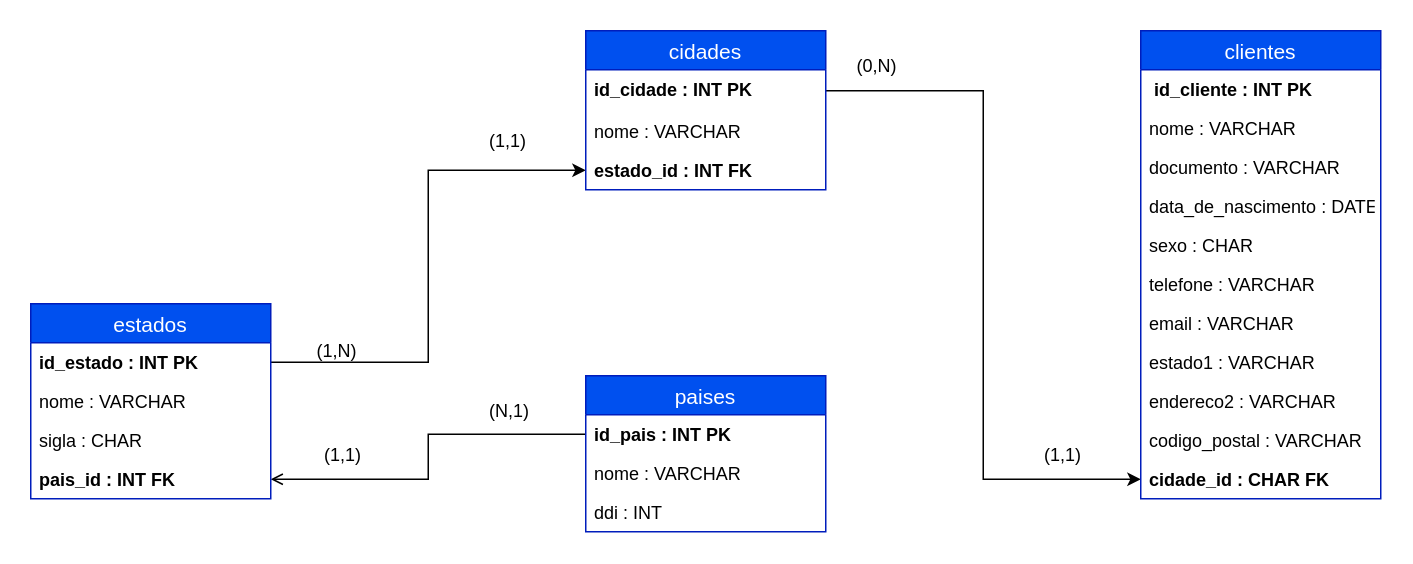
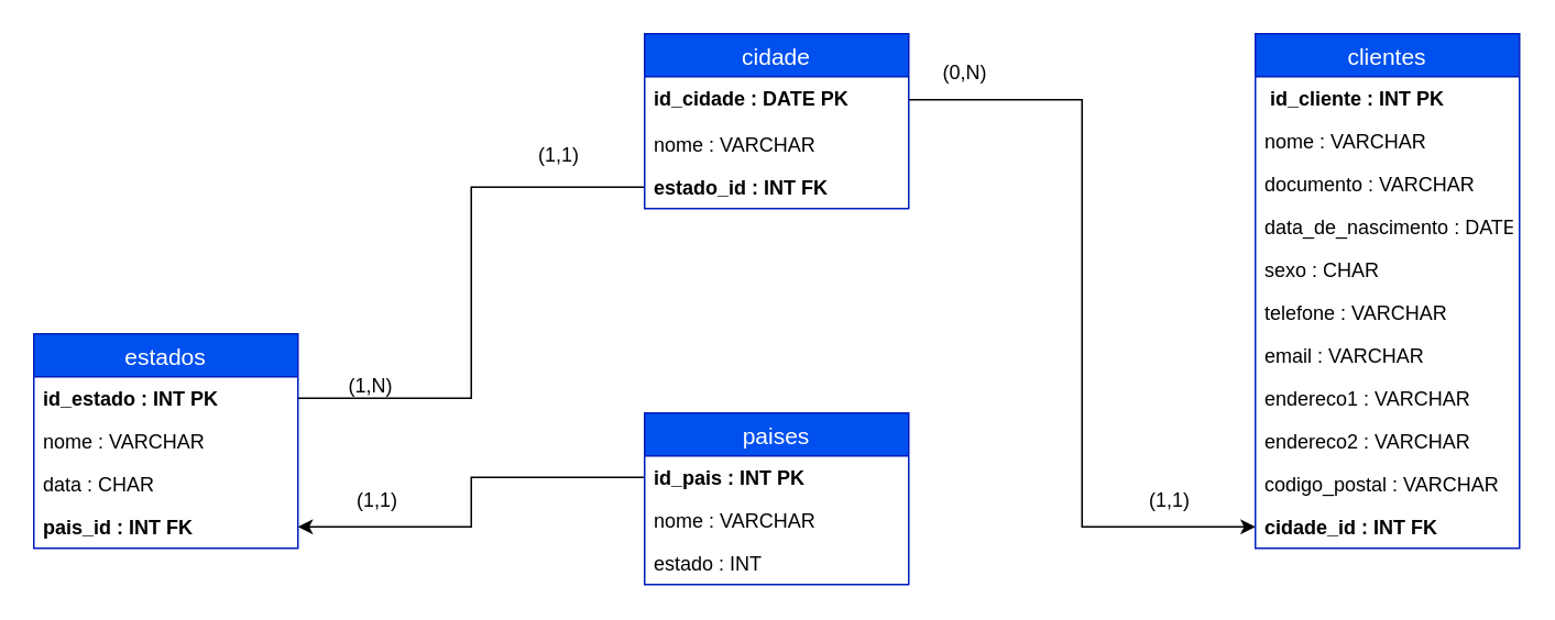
- <mxCell id="17" value="cidades" style="swimlane;fontStyle=0;childLayout=stackLayout;horizontal=1;startSize=26;horizontalStack=0;resizeParent=1;resizeParentMax=0;resizeLast=0;collapsible=1;marginBottom=0;align=center;fontSize=14;fillColor=#0050ef;strokeColor=#001DBC;fontColor=#ffffff;" parent="1" vertex="1"><mxGeometry x="390" y="20" width="160" height="106" as="geometry" /></mxCell>
+ <mxCell id="17" value="cidade" style="swimlane;fontStyle=0;childLayout=stackLayout;horizontal=1;startSize=26;horizontalStack=0;resizeParent=1;resizeParentMax=0;resizeLast=0;collapsible=1;marginBottom=0;align=center;fontSize=14;fillColor=#0050ef;strokeColor=#001DBC;fontColor=#ffffff;" parent="1" vertex="1"><mxGeometry x="390" y="20" width="160" height="106" as="geometry" /></mxCell>
- <mxCell id="18" value="id_cidade : INT PK" style="text;strokeColor=none;fillColor=none;spacingLeft=4;spacingRight=4;overflow=hidden;rotatable=0;points=[[0,0.5],[1,0.5]];portConstraint=eastwest;fontSize=12;fontStyle=1" parent="17" vertex="1"><mxGeometry y="26" width="160" height="28" as="geometry" /></mxCell>
+ <mxCell id="18" value="id_cidade : DATE PK" style="text;strokeColor=none;fillColor=none;spacingLeft=4;spacingRight=4;overflow=hidden;rotatable=0;points=[[0,0.5],[1,0.5]];portConstraint=eastwest;fontSize=12;fontStyle=1" parent="17" vertex="1"><mxGeometry y="26" width="160" height="28" as="geometry" /></mxCell>
- <mxCell id="3" style="edgeStyle=orthogonalEdgeStyle;rounded=0;orthogonalLoop=1;jettySize=auto;html=1;exitX=1;exitY=0.5;exitDx=0;exitDy=0;entryX=0;entryY=0.5;entryDx=0;entryDy=0;" parent="1" source="22" target="20" edge="1"><mxGeometry relative="1" as="geometry" /></mxCell>
+ <mxCell id="3" style="edgeStyle=orthogonalEdgeStyle;rounded=0;orthogonalLoop=1;jettySize=auto;html=1;exitX=1;exitY=0.5;exitDx=0;exitDy=0;entryX=0;entryY=0.5;entryDx=0;entryDy=0;endArrow=none;" parent="1" source="22" target="20" edge="1"><mxGeometry relative="1" as="geometry" /></mxCell>
- <mxCell id="13" value="estado1 : VARCHAR" style="text;strokeColor=none;fillColor=none;spacingLeft=4;spacingRight=4;overflow=hidden;rotatable=0;points=[[0,0.5],[1,0.5]];portConstraint=eastwest;fontSize=12;" parent="5" vertex="1"><mxGeometry y="208" width="160" height="26" as="geometry" /></mxCell>
+ <mxCell id="13" value="endereco1 : VARCHAR" style="text;strokeColor=none;fillColor=none;spacingLeft=4;spacingRight=4;overflow=hidden;rotatable=0;points=[[0,0.5],[1,0.5]];portConstraint=eastwest;fontSize=12;" parent="5" vertex="1"><mxGeometry y="208" width="160" height="26" as="geometry" /></mxCell>
- <mxCell id="30" value="(N,1)" style="text;strokeColor=none;fillColor=none;spacingLeft=4;spacingRight=4;overflow=hidden;rotatable=0;points=[[0,0.5],[1,0.5]];portConstraint=eastwest;fontSize=12;" vertex="1" parent="1"><mxGeometry x="320" y="260" width="40" height="26" as="geometry" /></mxCell>
- <mxCell id="24" value="sigla : CHAR" style="text;strokeColor=none;fillColor=none;spacingLeft=4;spacingRight=4;overflow=hidden;rotatable=0;points=[[0,0.5],[1,0.5]];portConstraint=eastwest;fontSize=12;" parent="21" vertex="1"><mxGeometry y="78" width="160" height="26" as="geometry" /></mxCell>
+ <mxCell id="24" value="data : CHAR" style="text;strokeColor=none;fillColor=none;spacingLeft=4;spacingRight=4;overflow=hidden;rotatable=0;points=[[0,0.5],[1,0.5]];portConstraint=eastwest;fontSize=12;" parent="21" vertex="1"><mxGeometry y="78" width="160" height="26" as="geometry" /></mxCell>
- <mxCell id="4" style="edgeStyle=orthogonalEdgeStyle;rounded=0;orthogonalLoop=1;jettySize=auto;html=1;exitX=0;exitY=0.5;exitDx=0;exitDy=0;entryX=1;entryY=0.5;entryDx=0;entryDy=0;endArrow=open;" parent="1" source="27" target="25" edge="1"><mxGeometry relative="1" as="geometry" /></mxCell>
+ <mxCell id="4" style="edgeStyle=orthogonalEdgeStyle;rounded=0;orthogonalLoop=1;jettySize=auto;html=1;exitX=0;exitY=0.5;exitDx=0;exitDy=0;entryX=1;entryY=0.5;entryDx=0;entryDy=0;" parent="1" source="27" target="25" edge="1"><mxGeometry relative="1" as="geometry" /></mxCell>
- <mxCell id="16" value="cidade_id : CHAR FK " style="text;strokeColor=none;fillColor=none;spacingLeft=4;spacingRight=4;overflow=hidden;rotatable=0;points=[[0,0.5],[1,0.5]];portConstraint=eastwest;fontSize=12;fontStyle=1" parent="5" vertex="1"><mxGeometry y="286" width="160" height="26" as="geometry" /></mxCell>
+ <mxCell id="16" value="cidade_id : INT FK " style="text;strokeColor=none;fillColor=none;spacingLeft=4;spacingRight=4;overflow=hidden;rotatable=0;points=[[0,0.5],[1,0.5]];portConstraint=eastwest;fontSize=12;fontStyle=1" parent="5" vertex="1"><mxGeometry y="286" width="160" height="26" as="geometry" /></mxCell>
- <mxCell id="29" value="ddi : INT" style="text;strokeColor=none;fillColor=none;spacingLeft=4;spacingRight=4;overflow=hidden;rotatable=0;points=[[0,0.5],[1,0.5]];portConstraint=eastwest;fontSize=12;" parent="26" vertex="1"><mxGeometry y="78" width="160" height="26" as="geometry" /></mxCell>
+ <mxCell id="29" value="estado : INT" style="text;strokeColor=none;fillColor=none;spacingLeft=4;spacingRight=4;overflow=hidden;rotatable=0;points=[[0,0.5],[1,0.5]];portConstraint=eastwest;fontSize=12;" parent="26" vertex="1"><mxGeometry y="78" width="160" height="26" as="geometry" /></mxCell>
